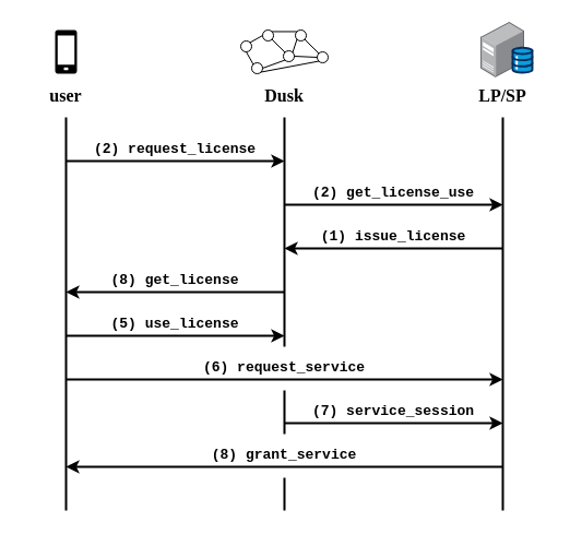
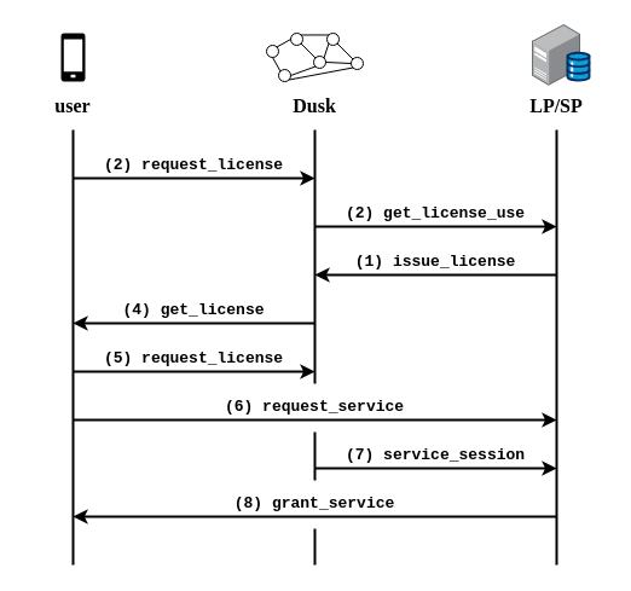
- <mxCell id="38" value="&lt;font style=&quot;font-size: 13px;&quot;&gt;&lt;font style=&quot;font-size: 13px;&quot;&gt;(8) get_license&lt;/font&gt;&lt;br style=&quot;font-size: 13px;&quot;&gt;&lt;/font&gt;" style="text;html=1;strokeColor=none;fillColor=none;align=center;verticalAlign=bottom;whiteSpace=wrap;rounded=0;fontSize=13;fontFamily=Courier New;fontStyle=1" vertex="1" parent="1"><mxGeometry x="60" y="237" width="200" height="30" as="geometry" /></mxCell>
+ <mxCell id="38" value="&lt;font style=&quot;font-size: 13px;&quot;&gt;&lt;font style=&quot;font-size: 13px;&quot;&gt;(4) get_license&lt;/font&gt;&lt;br style=&quot;font-size: 13px;&quot;&gt;&lt;/font&gt;" style="text;html=1;strokeColor=none;fillColor=none;align=center;verticalAlign=bottom;whiteSpace=wrap;rounded=0;fontSize=13;fontFamily=Courier New;fontStyle=1" vertex="1" parent="1"><mxGeometry x="60" y="237" width="200" height="30" as="geometry" /></mxCell>
- <mxCell id="39" value="&lt;font style=&quot;font-size: 13px;&quot;&gt;&lt;font style=&quot;font-size: 13px;&quot;&gt;(5) use_license&lt;/font&gt;&lt;br style=&quot;font-size: 13px;&quot;&gt;&lt;/font&gt;" style="text;html=1;strokeColor=none;fillColor=none;align=center;verticalAlign=bottom;whiteSpace=wrap;rounded=0;fontSize=13;fontFamily=Courier New;fontStyle=1" vertex="1" parent="1"><mxGeometry x="60" y="277" width="200" height="30" as="geometry" /></mxCell>
+ <mxCell id="39" value="&lt;font style=&quot;font-size: 13px;&quot;&gt;&lt;font style=&quot;font-size: 13px;&quot;&gt;(5) request_license&lt;/font&gt;&lt;br style=&quot;font-size: 13px;&quot;&gt;&lt;/font&gt;" style="text;html=1;strokeColor=none;fillColor=none;align=center;verticalAlign=bottom;whiteSpace=wrap;rounded=0;fontSize=13;fontFamily=Courier New;fontStyle=1" vertex="1" parent="1"><mxGeometry x="60" y="277" width="200" height="30" as="geometry" /></mxCell>
